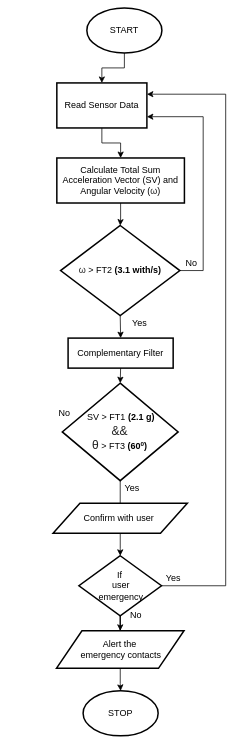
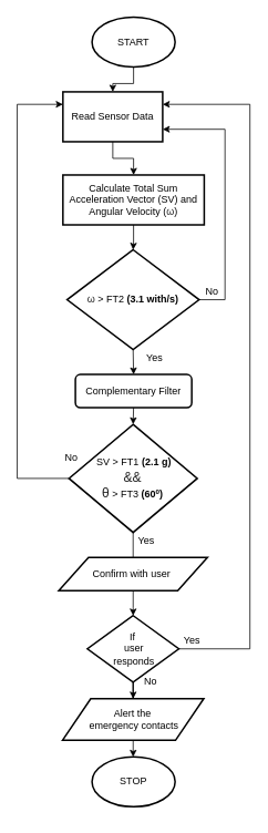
- <mxCell id="3" value="START" style="strokeWidth=2;html=1;shape=mxgraph.flowchart.start_1;whiteSpace=wrap;" parent="1" vertex="1"><mxGeometry x="115" y="10" width="100" height="60" as="geometry" /></mxCell>
+ <mxCell id="3" value="START" style="strokeWidth=2;html=1;shape=mxgraph.flowchart.start_1;whiteSpace=wrap;" parent="1" vertex="1"><mxGeometry x="110" y="20" width="100" height="60" as="geometry" /></mxCell>
+ <mxCell id="10" value="" style="edgeStyle=orthogonalEdgeStyle;rounded=0;orthogonalLoop=1;jettySize=auto;html=1;entryX=0;entryY=0.25;entryDx=0;entryDy=0;exitX=0;exitY=0.5;exitDx=0;exitDy=0;" parent="1" source="12" target="5" edge="1"><mxGeometry relative="1" as="geometry"><mxPoint x="-20" y="116" as="targetPoint" /><Array as="points"><mxPoint x="20" y="575" /><mxPoint x="20" y="125" /></Array></mxGeometry></mxCell>
- <mxCell id="27" value="Complementary Filter" style="rounded=0;whiteSpace=wrap;html=1;strokeWidth=2;" parent="1" vertex="1"><mxGeometry x="90" y="450" width="140" height="40" as="geometry" /></mxCell>
+ <mxCell id="27" value="Complementary Filter" style="whiteSpace=wrap;html=1;strokeWidth=2;rounded=1;" parent="1" vertex="1"><mxGeometry x="90" y="450" width="140" height="40" as="geometry" /></mxCell>
- <mxCell id="19" value="If&lt;br&gt;&amp;nbsp;user&lt;br&gt;&amp;nbsp;emergency" style="rhombus;whiteSpace=wrap;html=1;strokeWidth=2;" parent="1" vertex="1"><mxGeometry x="104.45" y="740" width="110" height="80" as="geometry" /></mxCell>
+ <mxCell id="19" value="If&lt;br&gt;&amp;nbsp;user&lt;br&gt;&amp;nbsp;responds" style="rhombus;whiteSpace=wrap;html=1;strokeWidth=2;" parent="1" vertex="1"><mxGeometry x="104.45" y="740" width="110" height="80" as="geometry" /></mxCell>
- <mxCell id="22" value="STOP" style="strokeWidth=2;html=1;shape=mxgraph.flowchart.start_1;whiteSpace=wrap;" parent="1" vertex="1"><mxGeometry x="110" y="920" width="100" height="60" as="geometry" /></mxCell>
+ <mxCell id="22" value="STOP" style="strokeWidth=2;html=1;shape=mxgraph.flowchart.start_1;whiteSpace=wrap;" parent="1" vertex="1"><mxGeometry x="110" y="910" width="100" height="60" as="geometry" /></mxCell>
